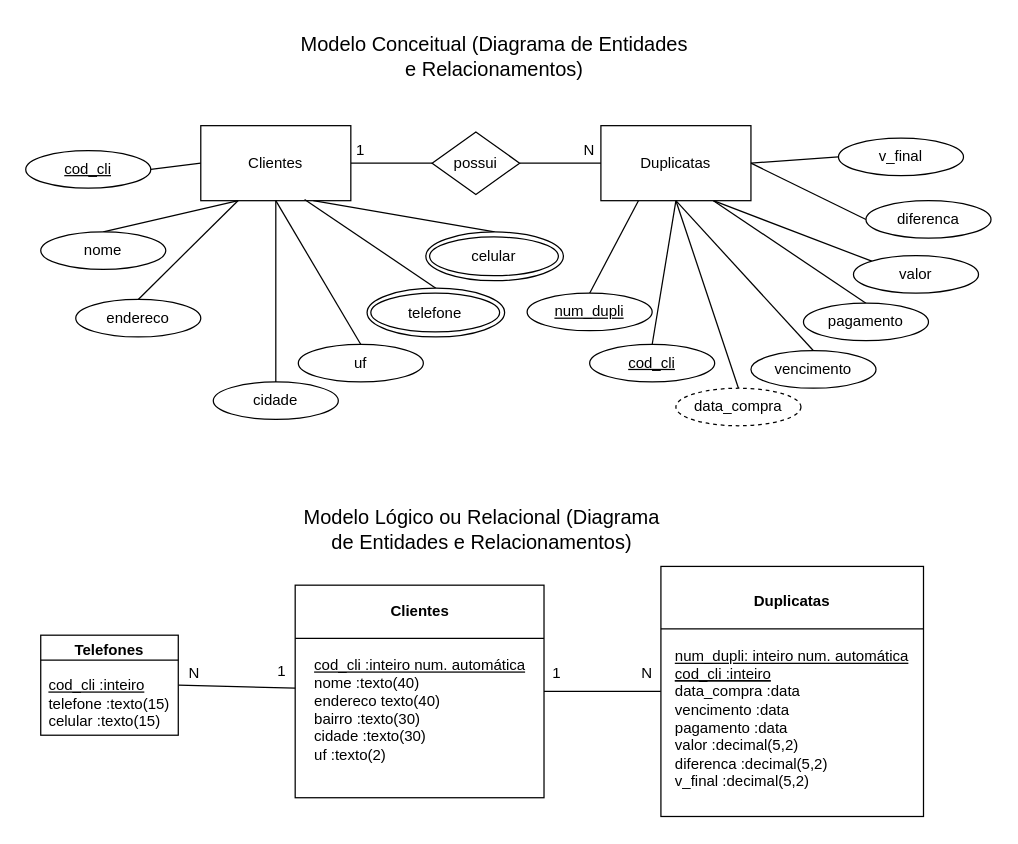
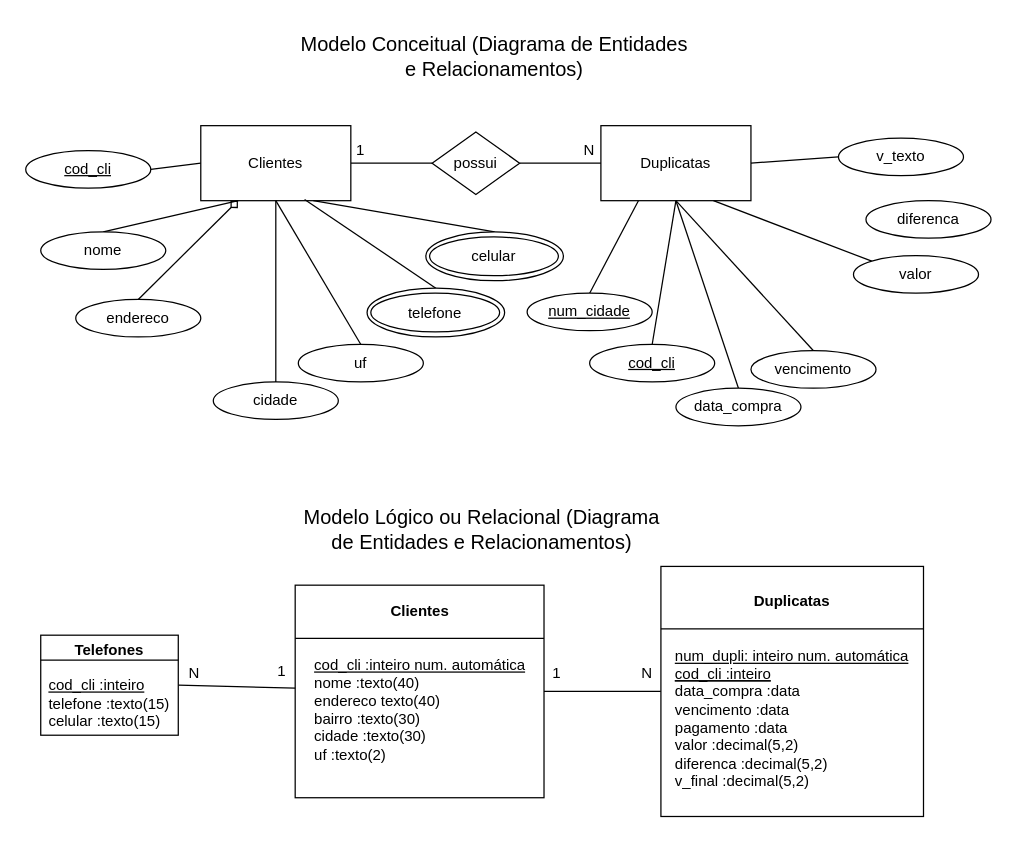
- <mxCell id="42" value="v_final" style="ellipse;whiteSpace=wrap;html=1;" vertex="1" parent="1"><mxGeometry x="670" y="110" width="100" height="30" as="geometry" /></mxCell>
+ <mxCell id="42" value="v_texto" style="ellipse;whiteSpace=wrap;html=1;" vertex="1" parent="1"><mxGeometry x="670" y="110" width="100" height="30" as="geometry" /></mxCell>
- <mxCell id="39" style="edgeStyle=none;rounded=0;orthogonalLoop=1;jettySize=auto;html=1;exitX=0;exitY=0.5;exitDx=0;exitDy=0;entryX=1;entryY=0.5;entryDx=0;entryDy=0;endArrow=none;endFill=0;" edge="1" parent="1" source="40" target="5"><mxGeometry relative="1" as="geometry" /></mxCell>
- <mxCell id="10" style="edgeStyle=none;rounded=0;orthogonalLoop=1;jettySize=auto;html=1;exitX=0.5;exitY=0;exitDx=0;exitDy=0;endArrow=none;endFill=0;" edge="1" parent="1" source="11" target="3"><mxGeometry relative="1" as="geometry" /></mxCell>
+ <mxCell id="10" style="edgeStyle=none;rounded=0;orthogonalLoop=1;jettySize=auto;html=1;exitX=0.5;exitY=0;exitDx=0;exitDy=0;endArrow=diamond;endFill=0;" edge="1" parent="1" source="11" target="3"><mxGeometry relative="1" as="geometry" /></mxCell>
- <mxCell id="4" style="edgeStyle=none;rounded=0;orthogonalLoop=1;jettySize=auto;html=1;exitX=0.75;exitY=1;exitDx=0;exitDy=0;entryX=0.5;entryY=0;entryDx=0;entryDy=0;endArrow=none;endFill=0;" edge="1" parent="1" source="5" target="36"><mxGeometry relative="1" as="geometry" /></mxCell>
- <mxCell id="29" value="num_dupli" style="ellipse;whiteSpace=wrap;html=1;fontStyle=4" vertex="1" parent="1"><mxGeometry x="421" y="234" width="100" height="30" as="geometry" /></mxCell>
+ <mxCell id="29" value="num_cidade" style="ellipse;whiteSpace=wrap;html=1;fontStyle=4" vertex="1" parent="1"><mxGeometry x="421" y="234" width="100" height="30" as="geometry" /></mxCell>
- <mxCell id="36" value="pagamento" style="ellipse;whiteSpace=wrap;html=1;" vertex="1" parent="1"><mxGeometry x="642" y="242" width="100" height="30" as="geometry" /></mxCell>
- <mxCell id="33" value="data_compra" style="ellipse;whiteSpace=wrap;html=1;dashed=1;" vertex="1" parent="1"><mxGeometry x="540" y="310" width="100" height="30" as="geometry" /></mxCell>
+ <mxCell id="33" value="data_compra" style="ellipse;whiteSpace=wrap;html=1;" vertex="1" parent="1"><mxGeometry x="540" y="310" width="100" height="30" as="geometry" /></mxCell>
